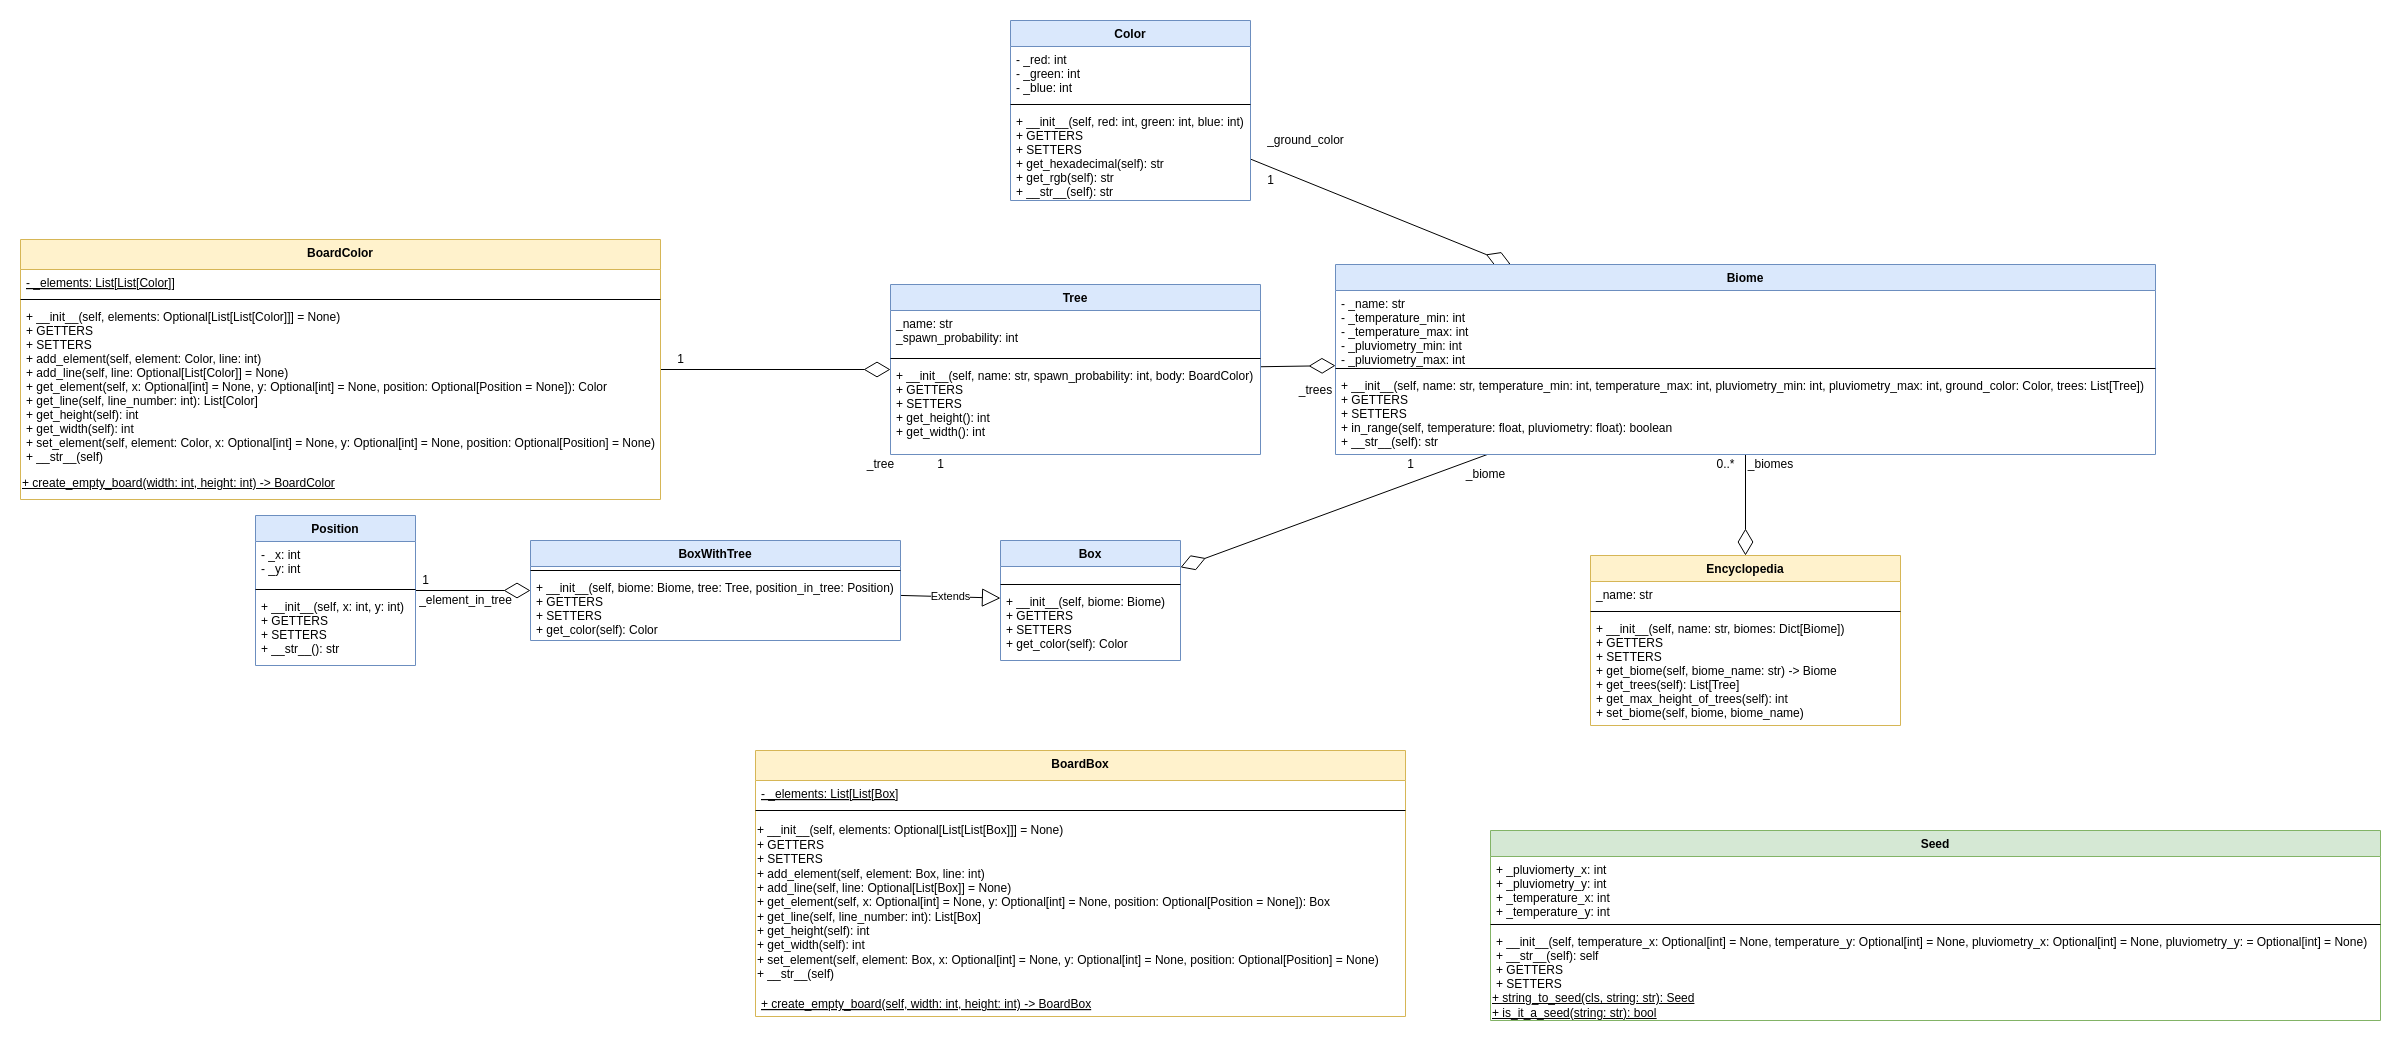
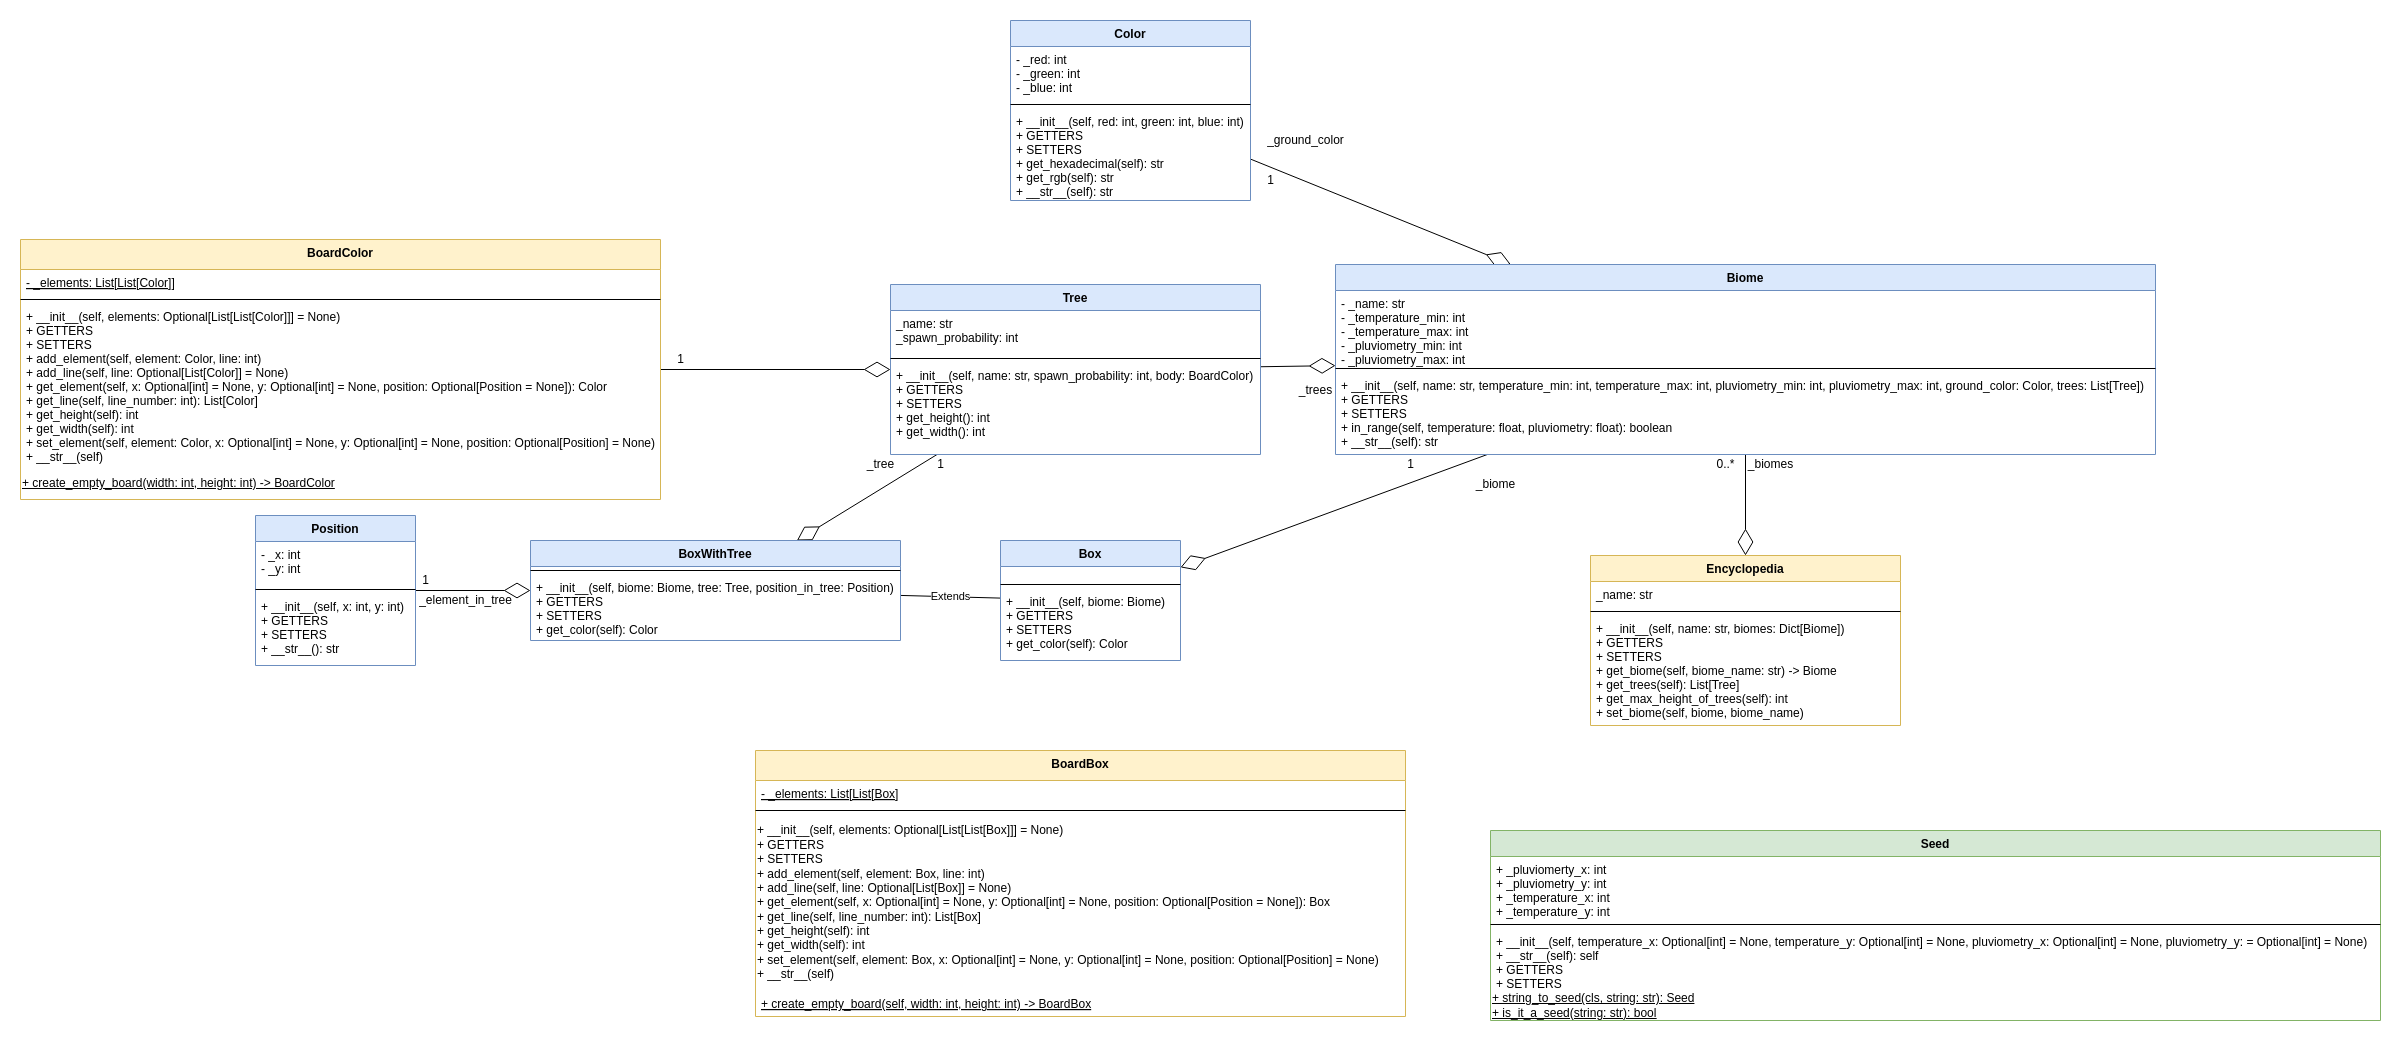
- <mxCell id="11" value="_biome" style="text;html=1;align=center;verticalAlign=middle;resizable=0;points=[];autosize=1;" parent="1" vertex="1"><mxGeometry x="1460" y="464" width="50" height="20" as="geometry" /></mxCell>
+ <mxCell id="11" value="_biome" style="text;html=1;align=center;verticalAlign=middle;resizable=0;points=[];autosize=1;" parent="1" vertex="1"><mxGeometry x="1470" y="474" width="50" height="20" as="geometry" /></mxCell>
+ <mxCell id="13" value="" style="endArrow=diamondThin;endFill=0;endSize=24;html=1;" parent="1" source="34" target="26" edge="1"><mxGeometry width="160" relative="1" as="geometry"><mxPoint x="1280" y="470" as="sourcePoint" /><mxPoint x="1440" y="470" as="targetPoint" /></mxGeometry></mxCell>
- <mxCell id="16" value="Extends" style="endArrow=block;endSize=16;endFill=0;html=1;" parent="1" source="26" target="19" edge="1"><mxGeometry width="160" relative="1" as="geometry"><mxPoint x="1120" y="710" as="sourcePoint" /><mxPoint x="1280" y="710" as="targetPoint" /></mxGeometry></mxCell>
+ <mxCell id="16" value="Extends" style="endArrow=none;endSize=16;endFill=0;html=1;" parent="1" source="26" target="19" edge="1"><mxGeometry width="160" relative="1" as="geometry"><mxPoint x="1120" y="710" as="sourcePoint" /><mxPoint x="1280" y="710" as="targetPoint" /></mxGeometry></mxCell>
